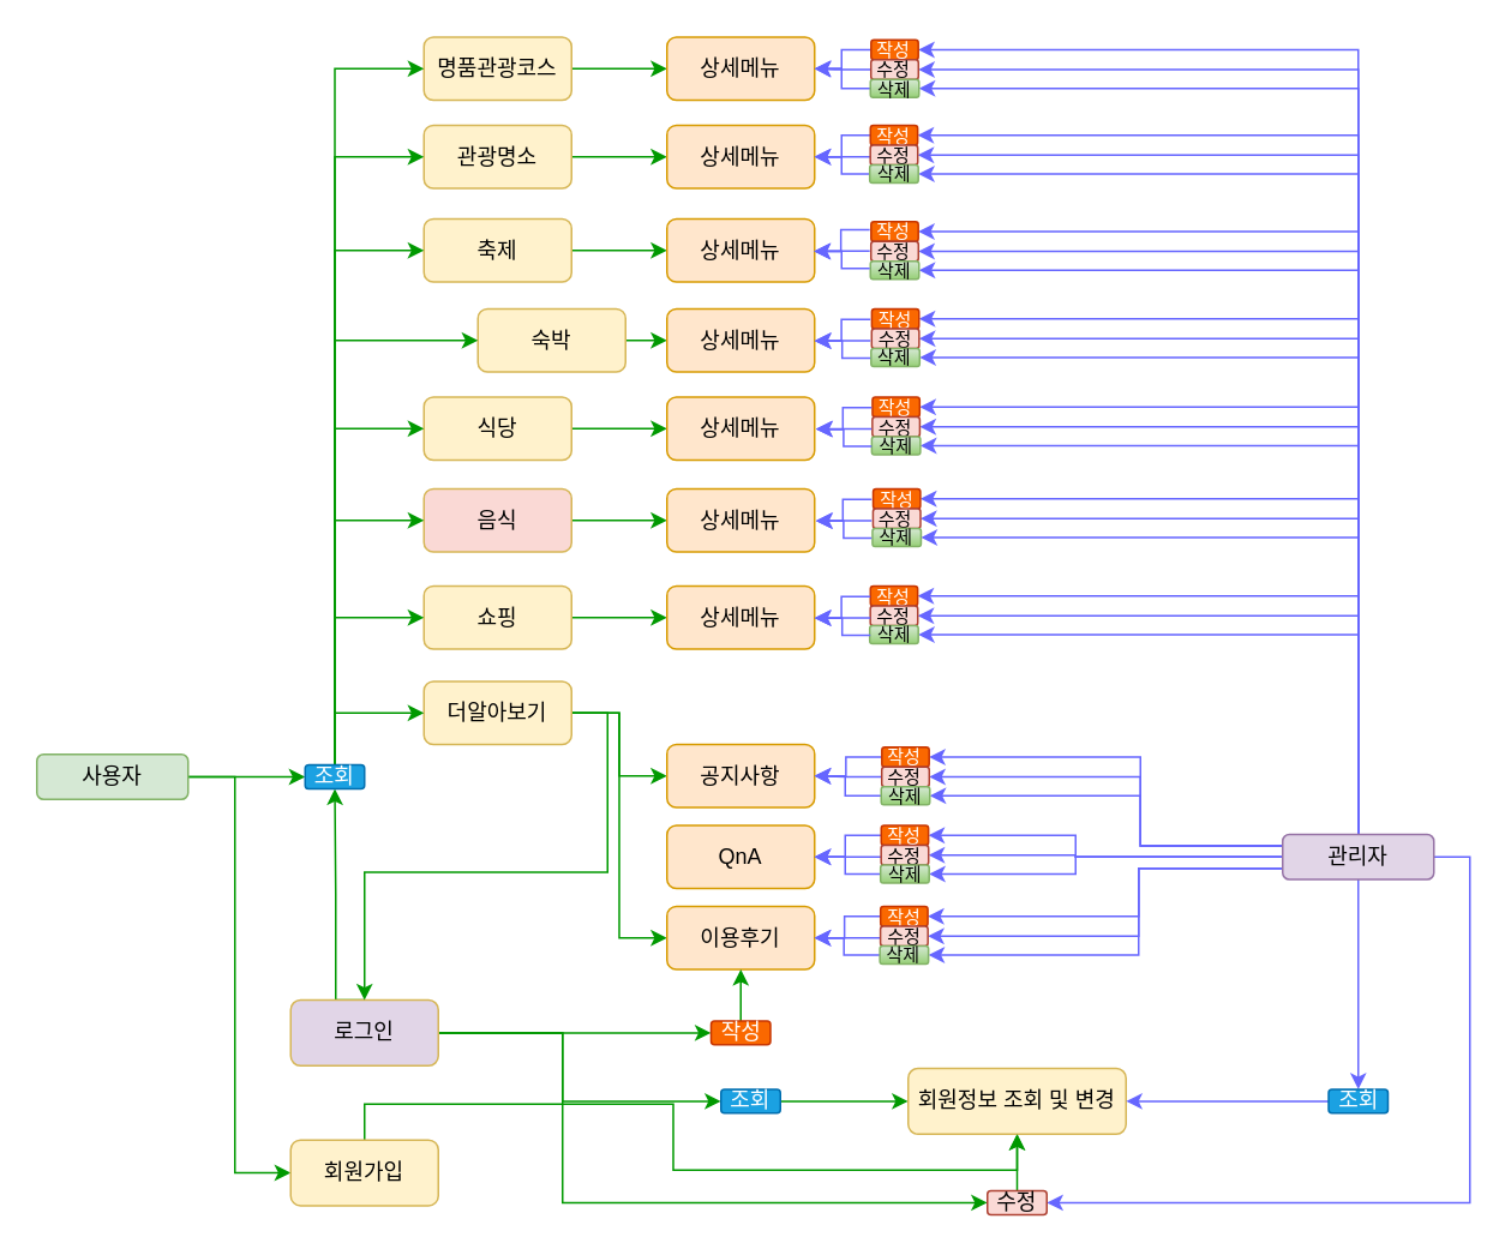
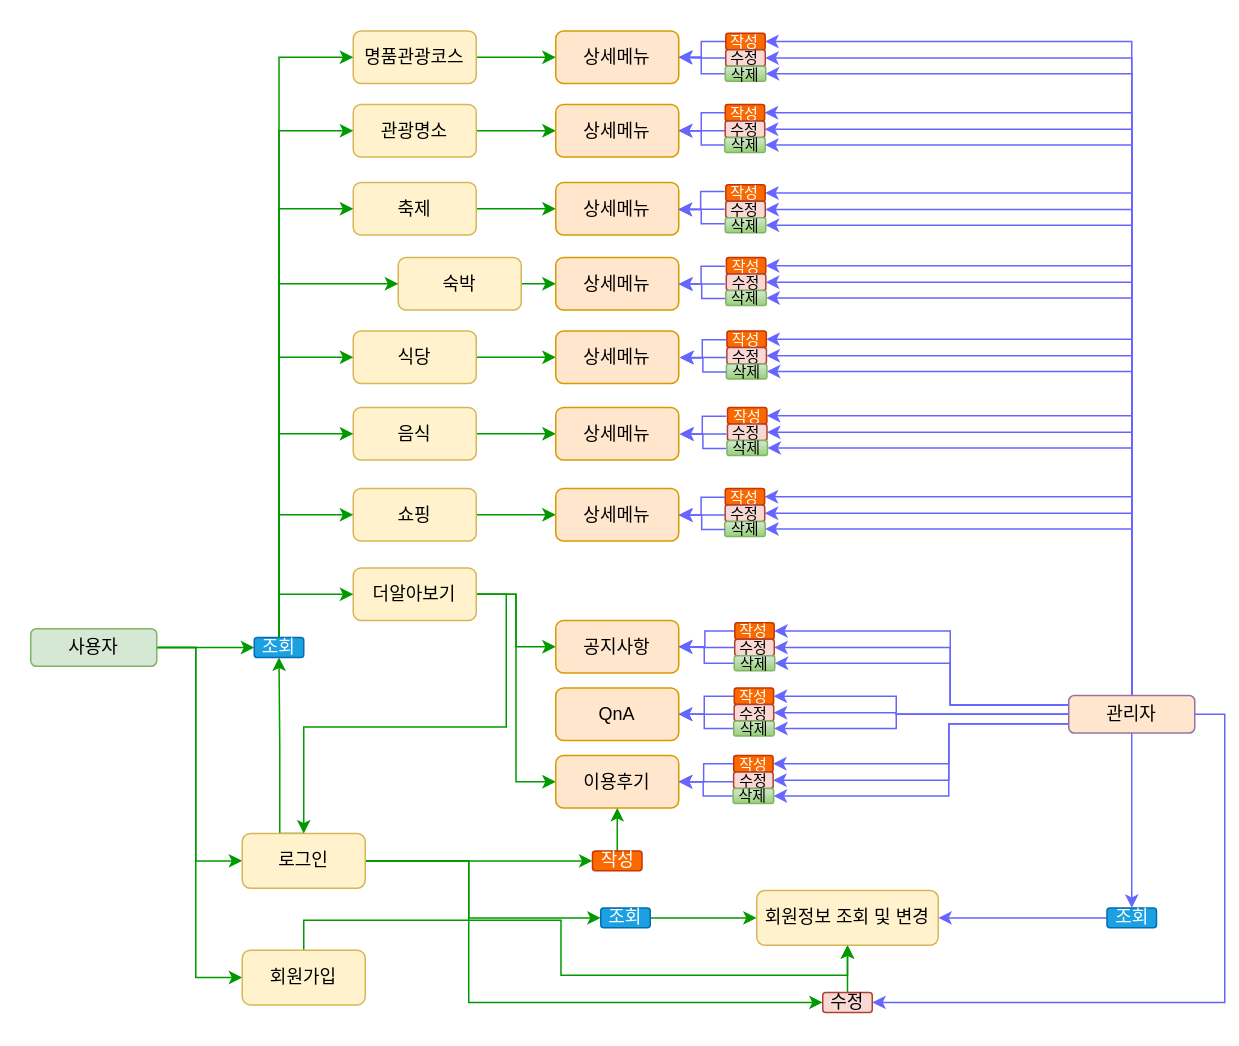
- <mxCell id="24" value="음식" style="rounded=1;whiteSpace=wrap;html=1;fillColor=#fad9d5;strokeColor=#d6b656;" vertex="1" parent="1"><mxGeometry x="235" y="271" width="82" height="35" as="geometry" /></mxCell>
+ <mxCell id="24" value="음식" style="rounded=1;whiteSpace=wrap;html=1;fillColor=#fff2cc;strokeColor=#d6b656;" vertex="1" parent="1"><mxGeometry x="235" y="271" width="82" height="35" as="geometry" /></mxCell>
- <mxCell id="66" value="관리자" style="rounded=1;whiteSpace=wrap;html=1;fillColor=#e1d5e7;strokeColor=#9673a6;" vertex="1" parent="1"><mxGeometry x="712" y="463" width="84" height="25" as="geometry" /></mxCell>
+ <mxCell id="66" value="관리자" style="rounded=1;whiteSpace=wrap;html=1;fillColor=#ffe6cc;strokeColor=#9673a6;" vertex="1" parent="1"><mxGeometry x="712" y="463" width="84" height="25" as="geometry" /></mxCell>
+ <mxCell id="2" style="edgeStyle=orthogonalEdgeStyle;rounded=0;orthogonalLoop=1;jettySize=auto;html=1;exitX=1;exitY=0.5;exitDx=0;exitDy=0;entryX=0;entryY=0.5;entryDx=0;entryDy=0;strokeColor=#009900;" edge="1" parent="1" source="5" target="10"><mxGeometry relative="1" as="geometry"><Array as="points"><mxPoint x="130" y="431" /><mxPoint x="130" y="573" /></Array></mxGeometry></mxCell>
- <mxCell id="10" value="로그인" style="rounded=1;whiteSpace=wrap;html=1;fillColor=#e1d5e7;strokeColor=#d6b656;" vertex="1" parent="1"><mxGeometry x="161" y="555" width="82" height="36.5" as="geometry" /></mxCell>
+ <mxCell id="10" value="로그인" style="rounded=1;whiteSpace=wrap;html=1;fillColor=#fff2cc;strokeColor=#d6b656;" vertex="1" parent="1"><mxGeometry x="161" y="555" width="82" height="36.5" as="geometry" /></mxCell>
